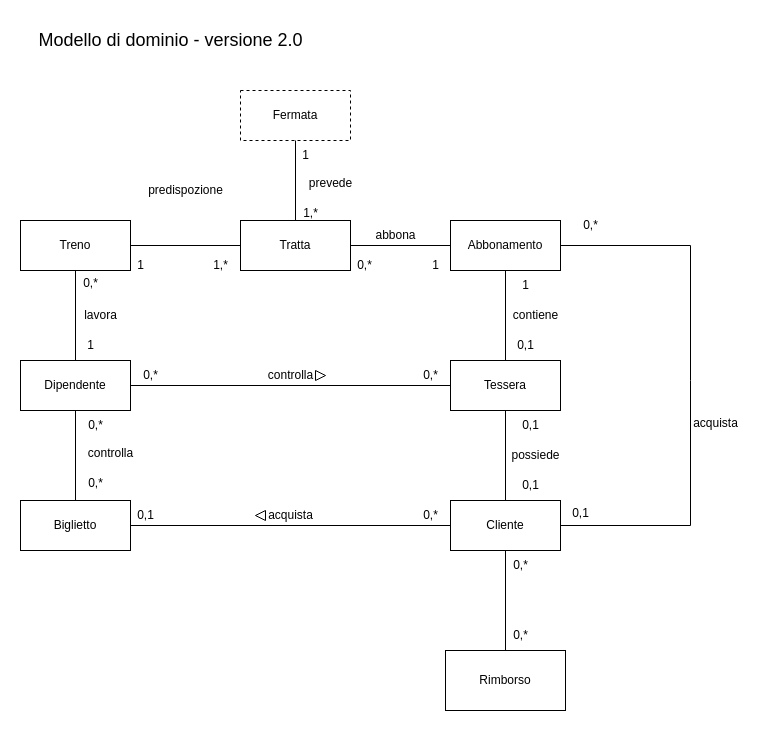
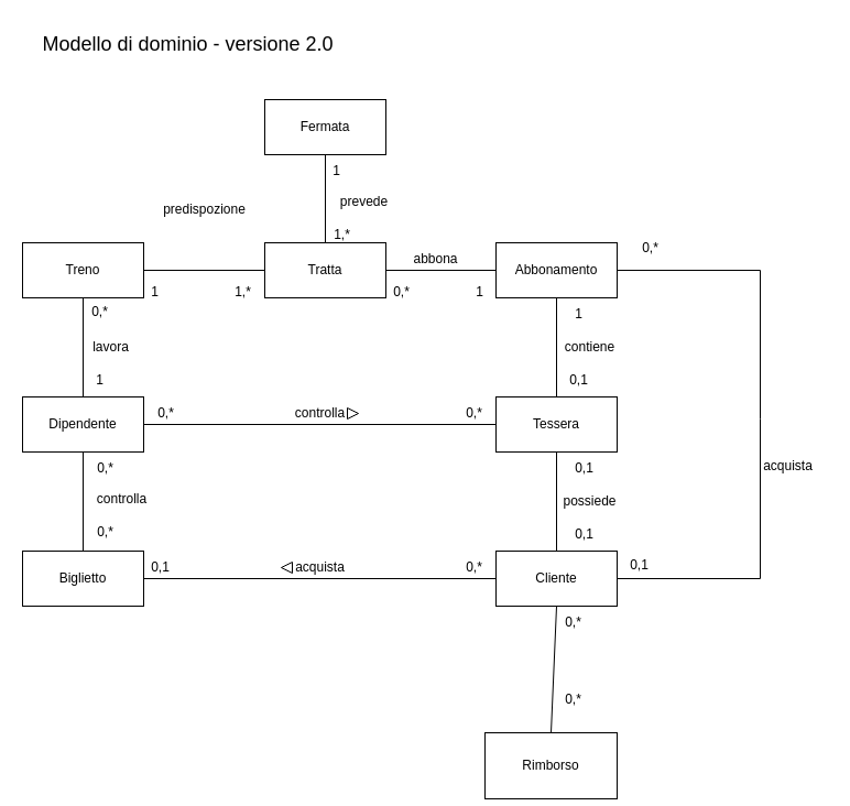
- <mxCell id="8" value="Fermata" style="html=1;whiteSpace=wrap;dashed=1;" vertex="1" parent="1"><mxGeometry x="240" y="90" width="110" height="50" as="geometry" /></mxCell>
+ <mxCell id="8" value="Fermata" style="html=1;whiteSpace=wrap;" vertex="1" parent="1"><mxGeometry x="240" y="90" width="110" height="50" as="geometry" /></mxCell>
- <mxCell id="42" value="Rimborso" style="rounded=0;whiteSpace=wrap;html=1;" vertex="1" parent="1"><mxGeometry x="445" y="650" width="120" height="60" as="geometry" /></mxCell>
+ <mxCell id="42" value="Rimborso" style="rounded=0;whiteSpace=wrap;html=1;" vertex="1" parent="1"><mxGeometry x="440" y="665" width="120" height="60" as="geometry" /></mxCell>
